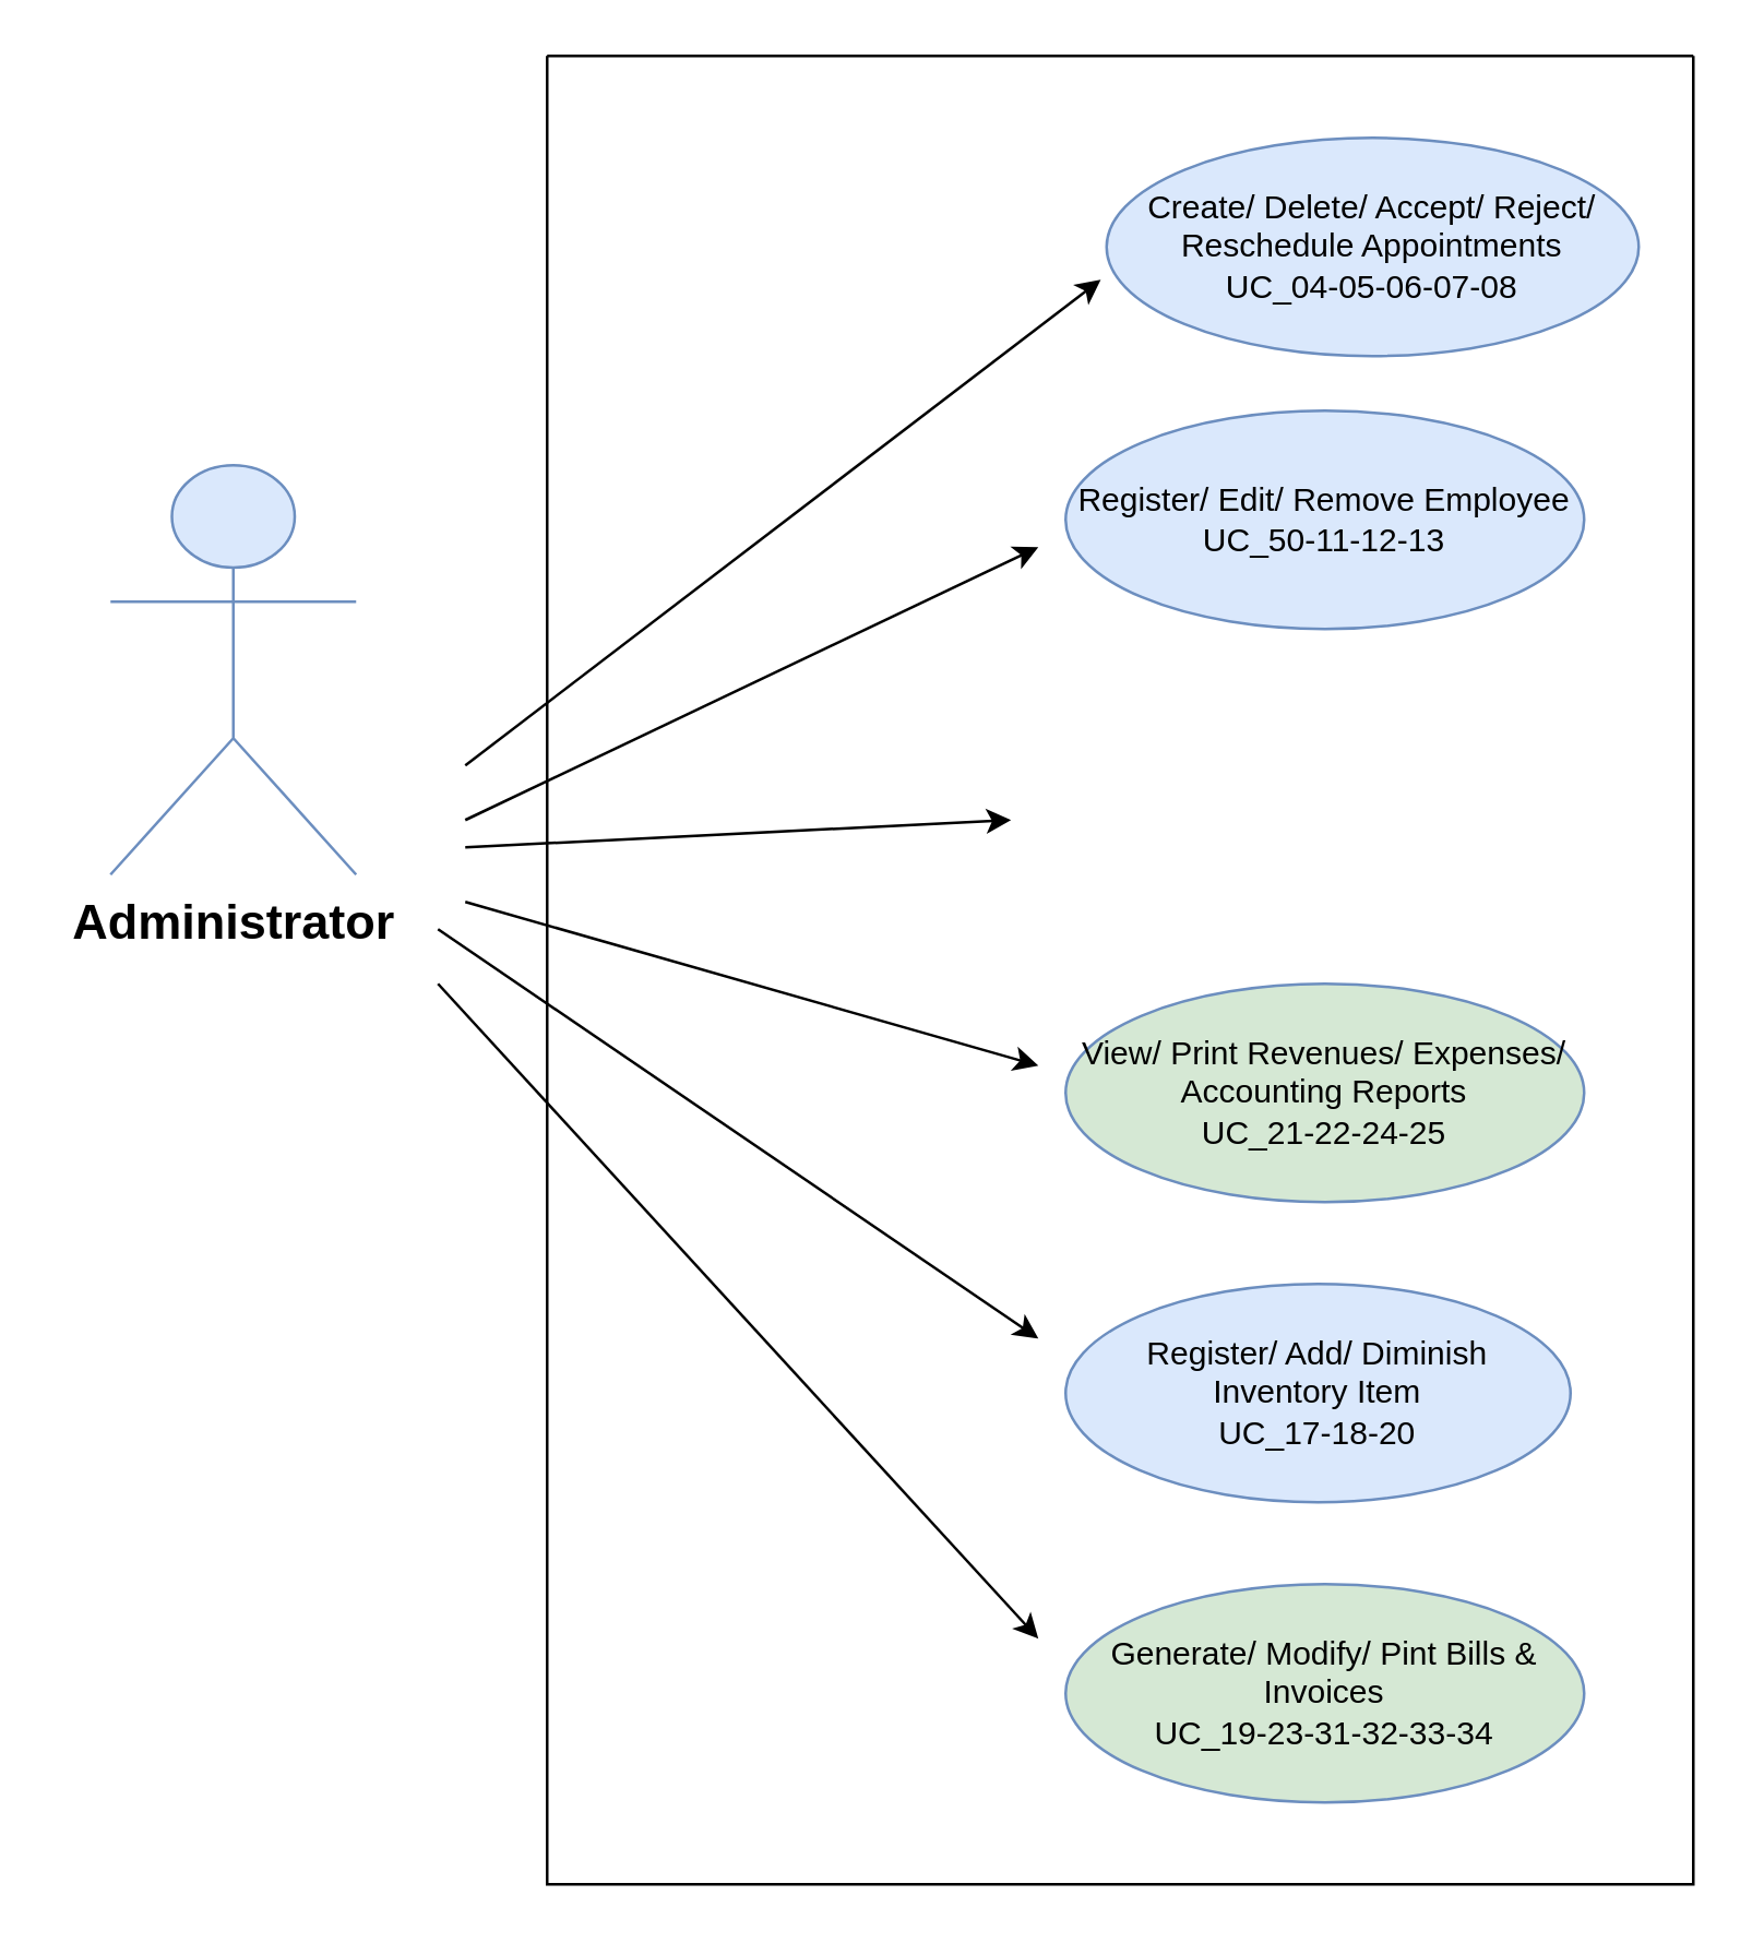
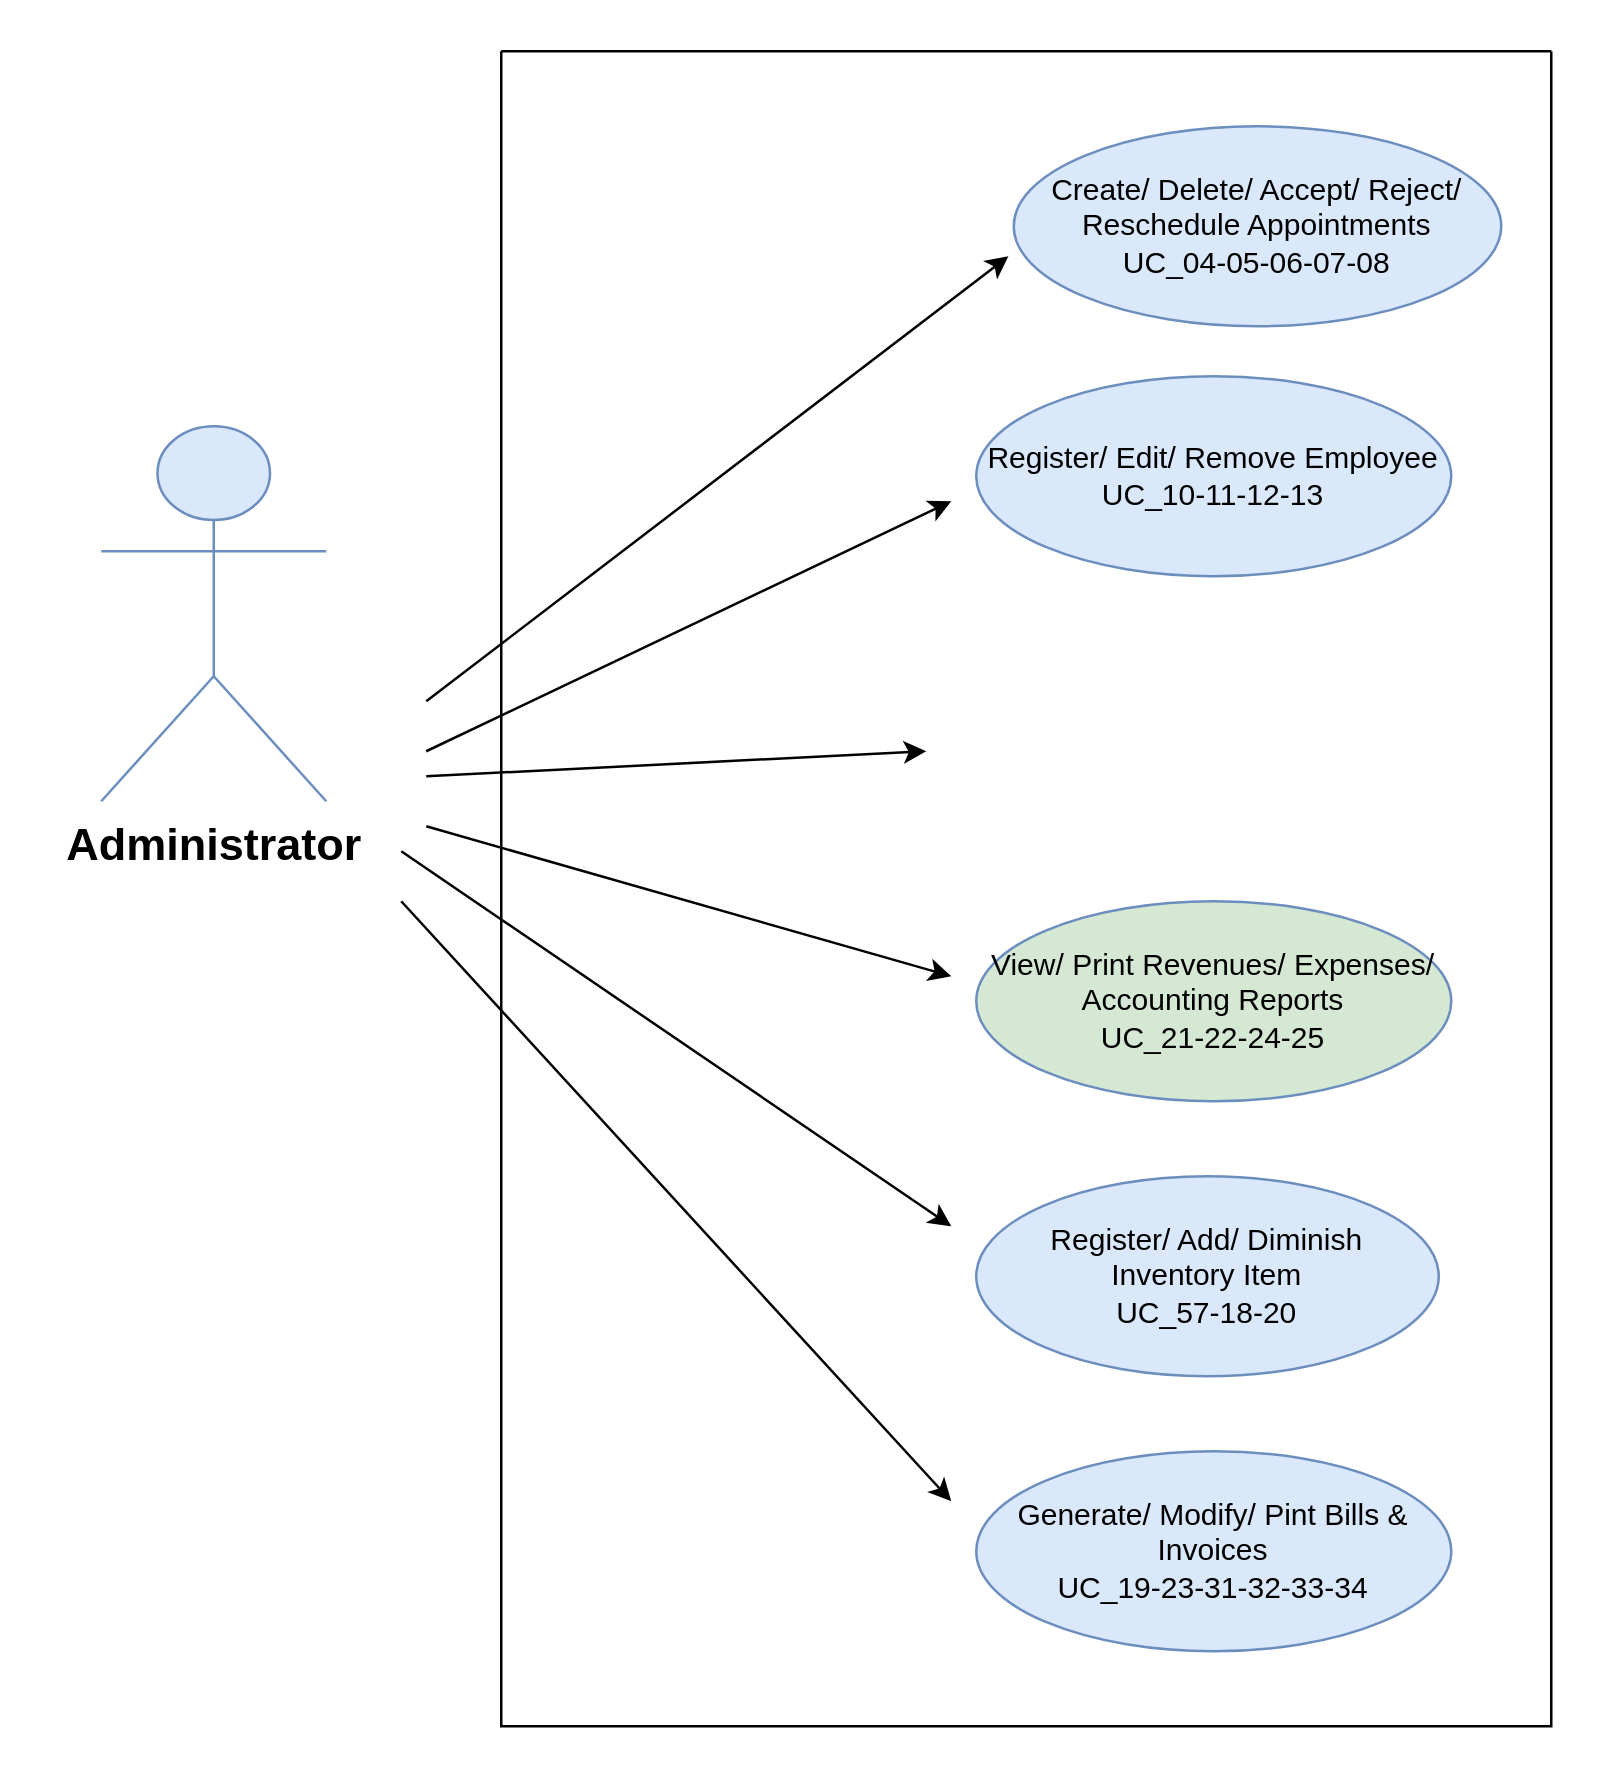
- <mxCell id="17" value="Register/ Edit/ Remove Employee&lt;br&gt;UC_50-11-12-13" style="ellipse;whiteSpace=wrap;html=1;fillColor=#dae8fc;strokeColor=#6c8ebf;" parent="16" vertex="1"><mxGeometry x="190" y="130" width="190" height="80" as="geometry" /></mxCell>
+ <mxCell id="17" value="Register/ Edit/ Remove Employee&lt;br&gt;UC_10-11-12-13" style="ellipse;whiteSpace=wrap;html=1;fillColor=#dae8fc;strokeColor=#6c8ebf;" parent="16" vertex="1"><mxGeometry x="190" y="130" width="190" height="80" as="geometry" /></mxCell>
- <mxCell id="12" value="Register/ Add/ Diminish &lt;br&gt;Inventory Item&lt;br&gt;UC_17-18-20&lt;br&gt;" style="ellipse;whiteSpace=wrap;html=1;fillColor=#dae8fc;strokeColor=#6c8ebf;" parent="1" vertex="1"><mxGeometry x="390" y="470" width="185" height="80" as="geometry" /></mxCell>
+ <mxCell id="12" value="Register/ Add/ Diminish &lt;br&gt;Inventory Item&lt;br&gt;UC_57-18-20&lt;br&gt;" style="ellipse;whiteSpace=wrap;html=1;fillColor=#dae8fc;strokeColor=#6c8ebf;" parent="1" vertex="1"><mxGeometry x="390" y="470" width="185" height="80" as="geometry" /></mxCell>
- <mxCell id="13" value="Generate/ Modify/ Pint Bills &amp;amp; Invoices&lt;br&gt;UC_19-23-31-32-33-34" style="ellipse;whiteSpace=wrap;html=1;fillColor=#d5e8d4;strokeColor=#6c8ebf;" parent="1" vertex="1"><mxGeometry x="390" y="580" width="190" height="80" as="geometry" /></mxCell>
+ <mxCell id="13" value="Generate/ Modify/ Pint Bills &amp;amp; Invoices&lt;br&gt;UC_19-23-31-32-33-34" style="ellipse;whiteSpace=wrap;html=1;fillColor=#dae8fc;strokeColor=#6c8ebf;" parent="1" vertex="1"><mxGeometry x="390" y="580" width="190" height="80" as="geometry" /></mxCell>
